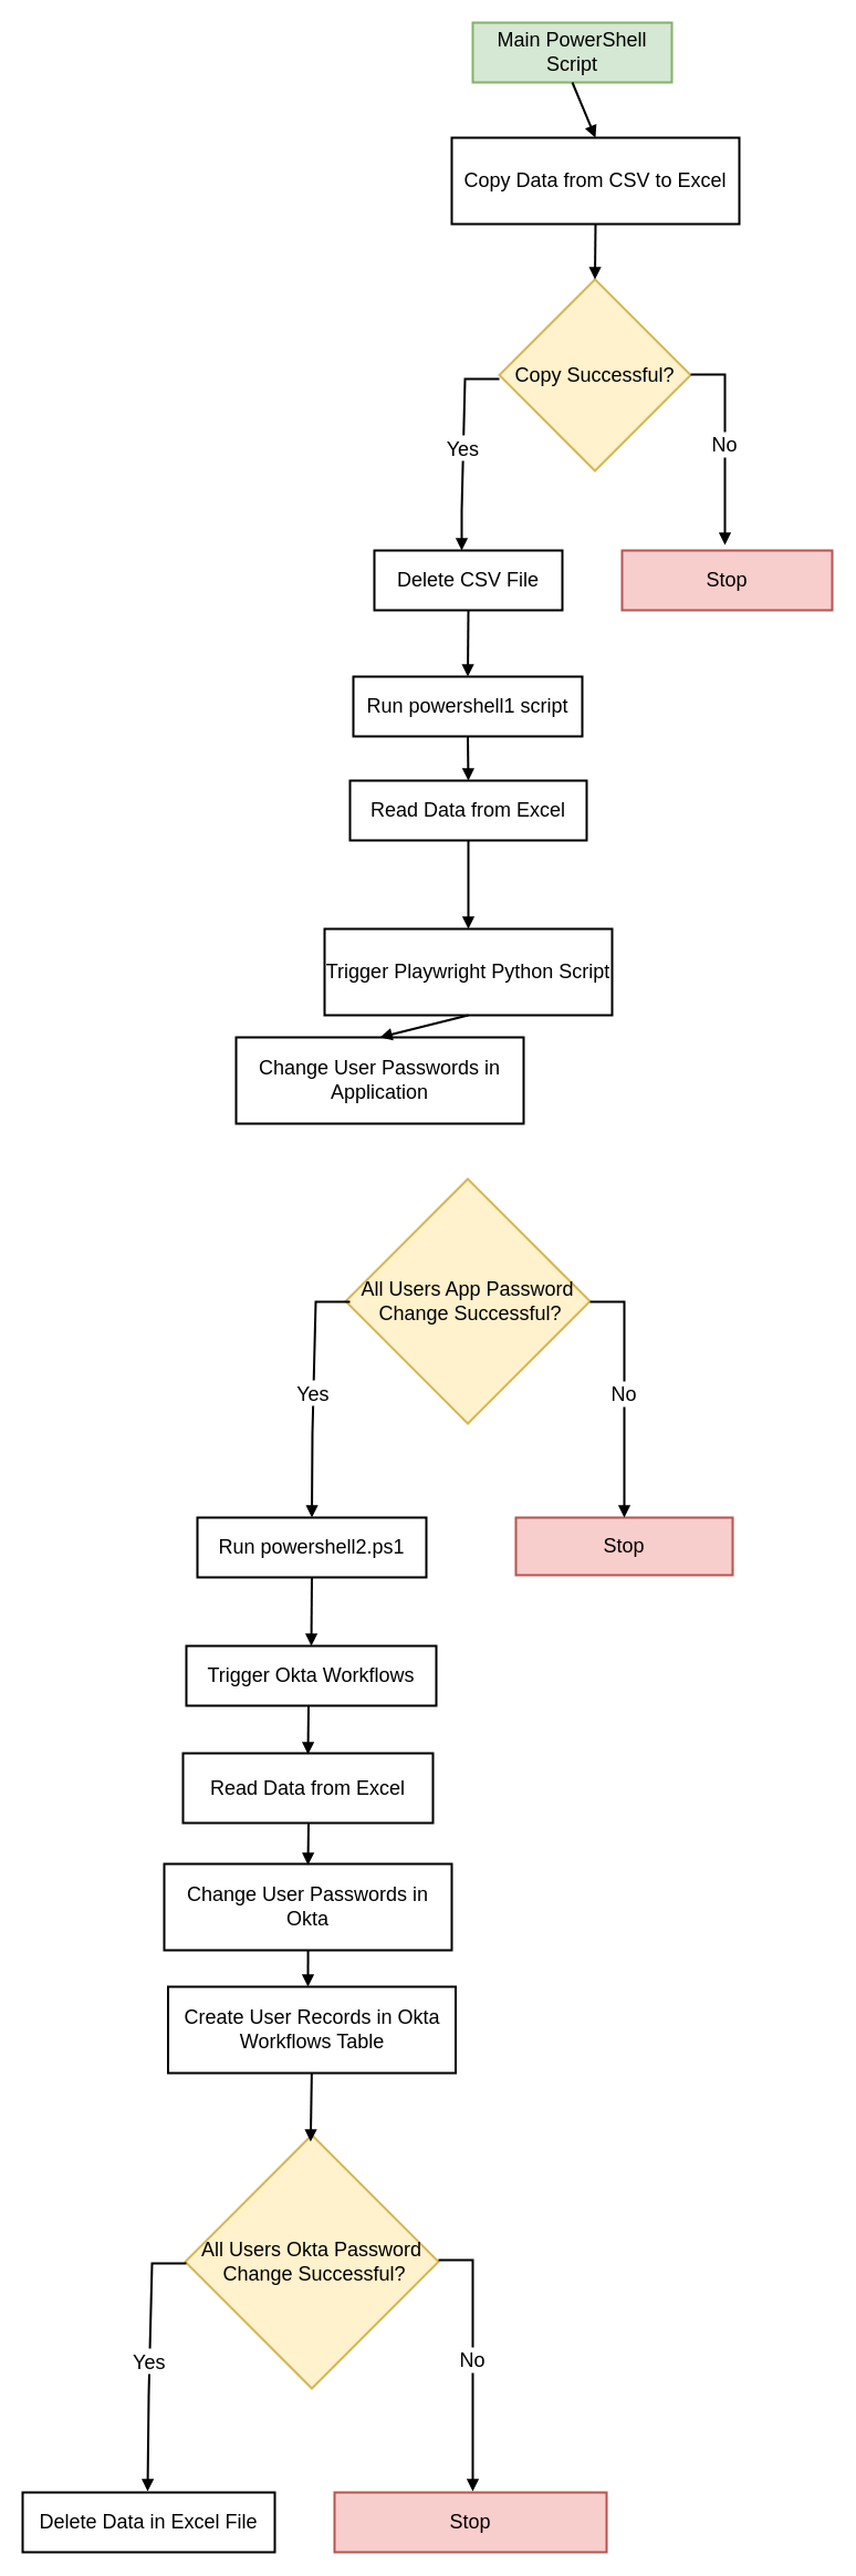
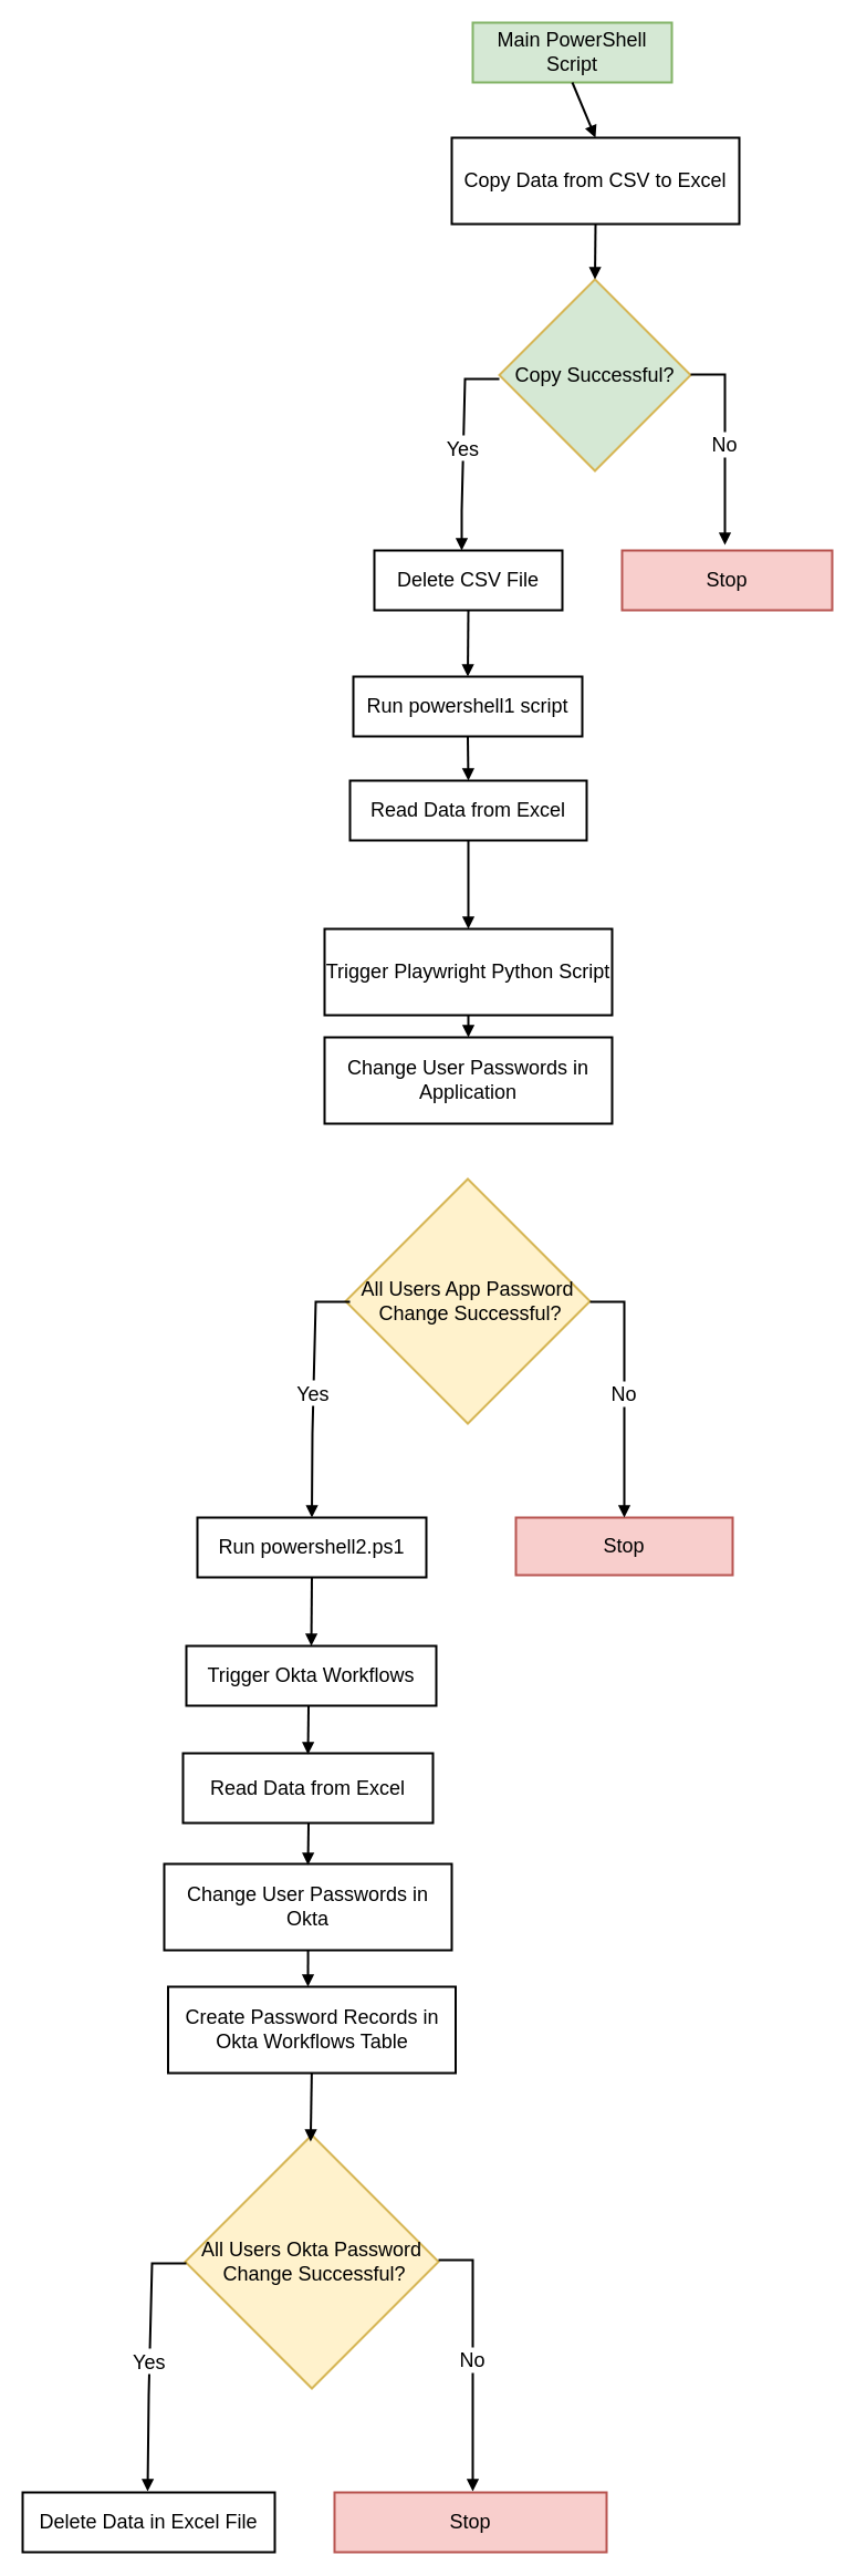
- <mxCell id="4" value="Copy Successful?" style="rhombus;strokeWidth=2;whiteSpace=wrap;fontSize=18;fillColor=#fff2cc;strokeColor=#d6b656;" vertex="1" parent="1"><mxGeometry x="451" y="252" width="173" height="173" as="geometry" /></mxCell>
+ <mxCell id="4" value="Copy Successful?" style="rhombus;strokeWidth=2;whiteSpace=wrap;fontSize=18;fillColor=#d5e8d4;strokeColor=#d6b656;" vertex="1" parent="1"><mxGeometry x="451" y="252" width="173" height="173" as="geometry" /></mxCell>
- <mxCell id="10" value="Change User Passwords in Application" style="whiteSpace=wrap;strokeWidth=2;fontSize=18;" vertex="1" parent="1"><mxGeometry x="213" y="937" width="260" height="78" as="geometry" /></mxCell>
+ <mxCell id="10" value="Change User Passwords in Application" style="whiteSpace=wrap;strokeWidth=2;fontSize=18;" vertex="1" parent="1"><mxGeometry x="293" y="937" width="260" height="78" as="geometry" /></mxCell>
- <mxCell id="16" value="Create User Records in Okta Workflows Table" style="whiteSpace=wrap;strokeWidth=2;fontSize=18;" vertex="1" parent="1"><mxGeometry x="151.5" y="1795" width="260" height="78" as="geometry" /></mxCell>
+ <mxCell id="16" value="Create Password Records in Okta Workflows Table" style="whiteSpace=wrap;strokeWidth=2;fontSize=18;" vertex="1" parent="1"><mxGeometry x="151.5" y="1795" width="260" height="78" as="geometry" /></mxCell>
